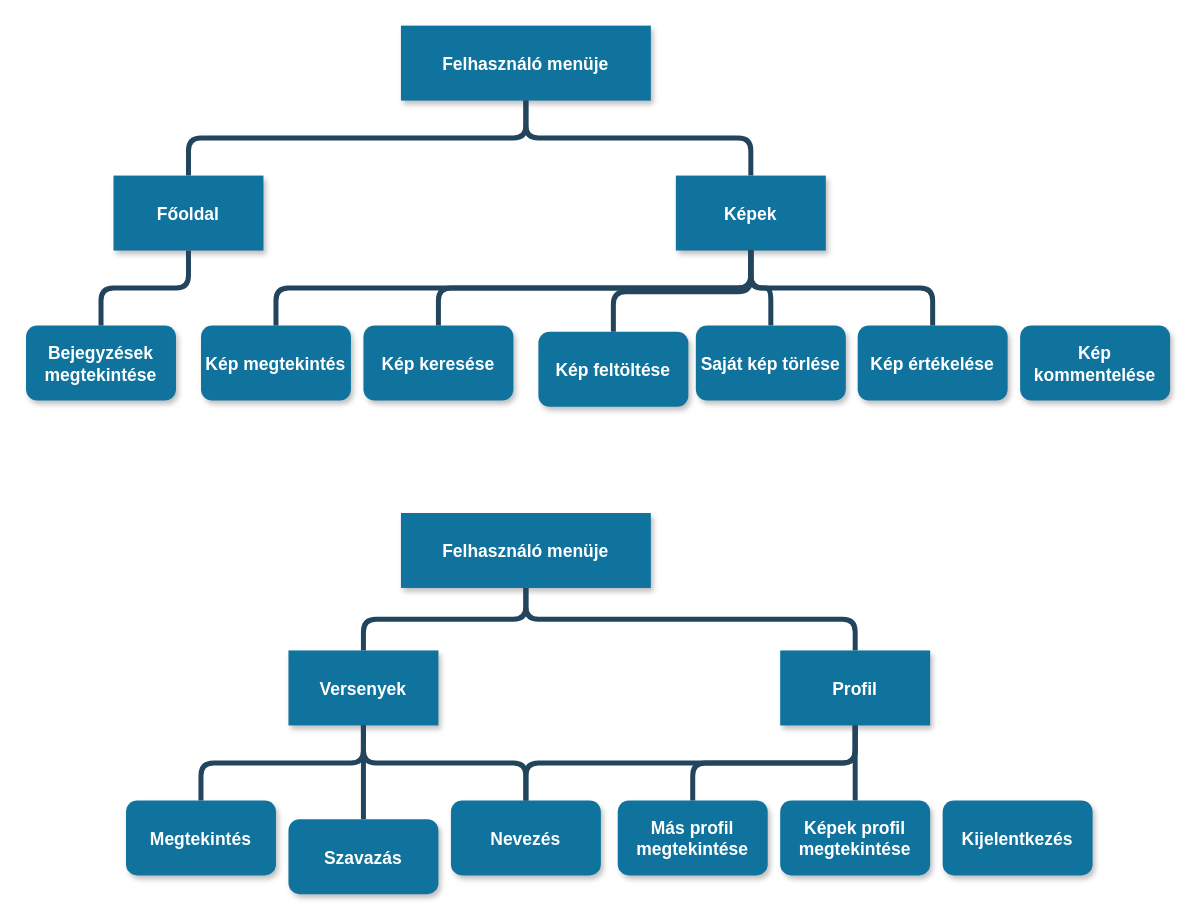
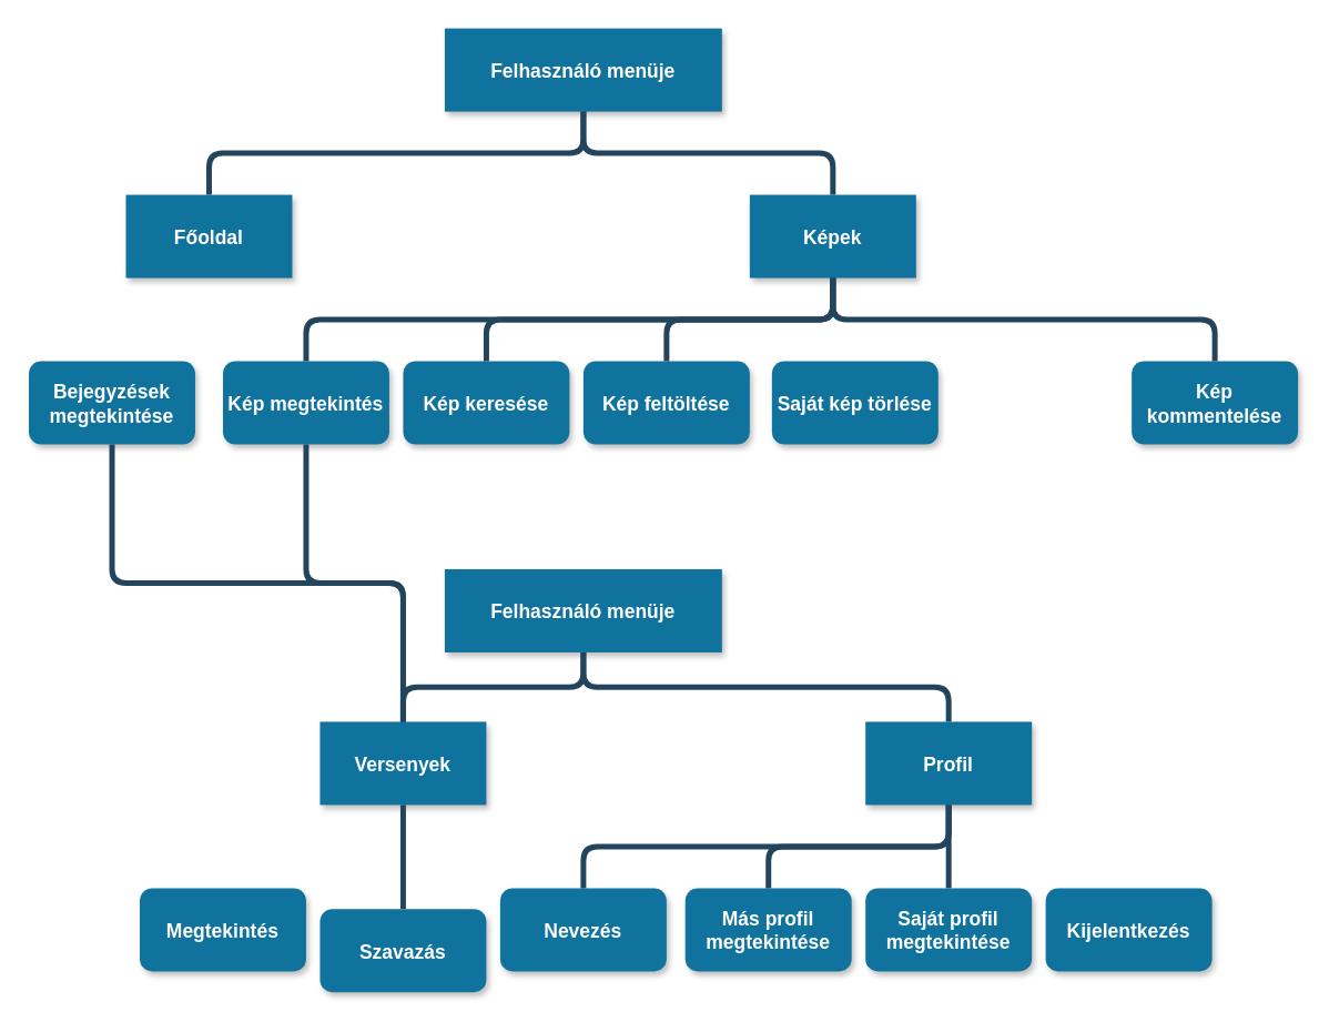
- <mxCell id="8" value="" style="edgeStyle=elbowEdgeStyle;elbow=vertical;strokeWidth=4;endArrow=none;endFill=0;fontStyle=1;strokeColor=#23445D;" parent="1" source="3" target="7" edge="1"><mxGeometry x="-508" y="235.5" width="100" height="100" as="geometry"><mxPoint x="410" y="190" as="sourcePoint" /><mxPoint x="50" y="250" as="targetPoint" /></mxGeometry></mxCell>
- <mxCell id="18" value="" style="edgeStyle=elbowEdgeStyle;elbow=vertical;strokeWidth=4;endArrow=none;endFill=0;fontStyle=1;strokeColor=#23445D;" parent="1" source="4" target="29" edge="1"><mxGeometry x="-83" y="265.5" width="100" height="100" as="geometry"><mxPoint x="480" y="230" as="sourcePoint" /><mxPoint x="380" y="290" as="targetPoint" /></mxGeometry></mxCell>
+ <mxCell id="18" value="" style="edgeStyle=elbowEdgeStyle;elbow=vertical;strokeWidth=4;endArrow=none;endFill=0;fontStyle=1;strokeColor=#23445D;" parent="1" source="4" target="15" edge="1"><mxGeometry x="-83" y="265.5" width="100" height="100" as="geometry"><mxPoint x="480" y="230" as="sourcePoint" /><mxPoint x="380" y="290" as="targetPoint" /></mxGeometry></mxCell>
- <mxCell id="17" value="" style="edgeStyle=elbowEdgeStyle;elbow=vertical;strokeWidth=4;endArrow=none;endFill=0;fontStyle=1;strokeColor=#23445D;" parent="1" source="4" target="14" edge="1"><mxGeometry x="-93" y="255.5" width="100" height="100" as="geometry"><mxPoint x="470" y="220" as="sourcePoint" /><mxPoint x="370" y="280" as="targetPoint" /></mxGeometry></mxCell>
- <mxCell id="14" value="Kép értékelése" style="rounded=1;fillColor=#10739E;strokeColor=none;shadow=1;gradientColor=none;fontStyle=1;fontColor=#FFFFFF;fontSize=14;" parent="1" vertex="1"><mxGeometry x="685.5" y="260" width="120" height="60" as="geometry" /></mxCell>
- <mxCell id="13" value="Kép feltöltése" style="rounded=1;fillColor=#10739E;strokeColor=none;shadow=1;gradientColor=none;fontStyle=1;fontColor=#FFFFFF;fontSize=14;" parent="1" vertex="1"><mxGeometry x="430" y="265" width="120" height="60" as="geometry" /></mxCell>
+ <mxCell id="13" value="Kép feltöltése" style="rounded=1;fillColor=#10739E;strokeColor=none;shadow=1;gradientColor=none;fontStyle=1;fontColor=#FFFFFF;fontSize=14;" parent="1" vertex="1"><mxGeometry x="420" y="260" width="120" height="60" as="geometry" /></mxCell>
- <mxCell id="22" value="" style="edgeStyle=elbowEdgeStyle;elbow=vertical;strokeWidth=4;endArrow=none;endFill=0;fontStyle=1;strokeColor=#23445D;" parent="1" source="20" target="21" edge="1"><mxGeometry x="-593" y="625.5" width="100" height="100" as="geometry"><mxPoint x="-30" y="590" as="sourcePoint" /><mxPoint x="50" y="650" as="targetPoint" /></mxGeometry></mxCell>
+ <mxCell id="22" value="" style="edgeStyle=elbowEdgeStyle;elbow=vertical;strokeWidth=4;endArrow=none;endFill=0;fontStyle=1;strokeColor=#23445D;" parent="1" source="20" target="7" edge="1"><mxGeometry x="-593" y="625.5" width="100" height="100" as="geometry"><mxPoint x="-30" y="590" as="sourcePoint" /><mxPoint x="50" y="650" as="targetPoint" /></mxGeometry></mxCell>
- <mxCell id="25" value="" style="edgeStyle=elbowEdgeStyle;elbow=vertical;strokeWidth=4;endArrow=none;endFill=0;fontStyle=1;strokeColor=#23445D;" parent="1" source="20" target="24" edge="1"><mxGeometry x="-583" y="635.5" width="100" height="100" as="geometry"><mxPoint x="300" y="590" as="sourcePoint" /><mxPoint x="170" y="650" as="targetPoint" /></mxGeometry></mxCell>
+ <mxCell id="25" value="" style="edgeStyle=elbowEdgeStyle;elbow=vertical;strokeWidth=4;endArrow=none;endFill=0;fontStyle=1;strokeColor=#23445D;" parent="1" source="20" target="9" edge="1"><mxGeometry x="-583" y="635.5" width="100" height="100" as="geometry"><mxPoint x="300" y="590" as="sourcePoint" /><mxPoint x="170" y="650" as="targetPoint" /></mxGeometry></mxCell>
- <mxCell id="32" value="Képek profil&#10;megtekintése" style="rounded=1;fillColor=#10739E;strokeColor=none;shadow=1;gradientColor=none;fontStyle=1;fontColor=#FFFFFF;fontSize=14;" vertex="1" parent="1"><mxGeometry x="623.5" y="640" width="120" height="60" as="geometry" /></mxCell>
+ <mxCell id="32" value="Saját profil&#10;megtekintése" style="rounded=1;fillColor=#10739E;strokeColor=none;shadow=1;gradientColor=none;fontStyle=1;fontColor=#FFFFFF;fontSize=14;" vertex="1" parent="1"><mxGeometry x="623.5" y="640" width="120" height="60" as="geometry" /></mxCell>
